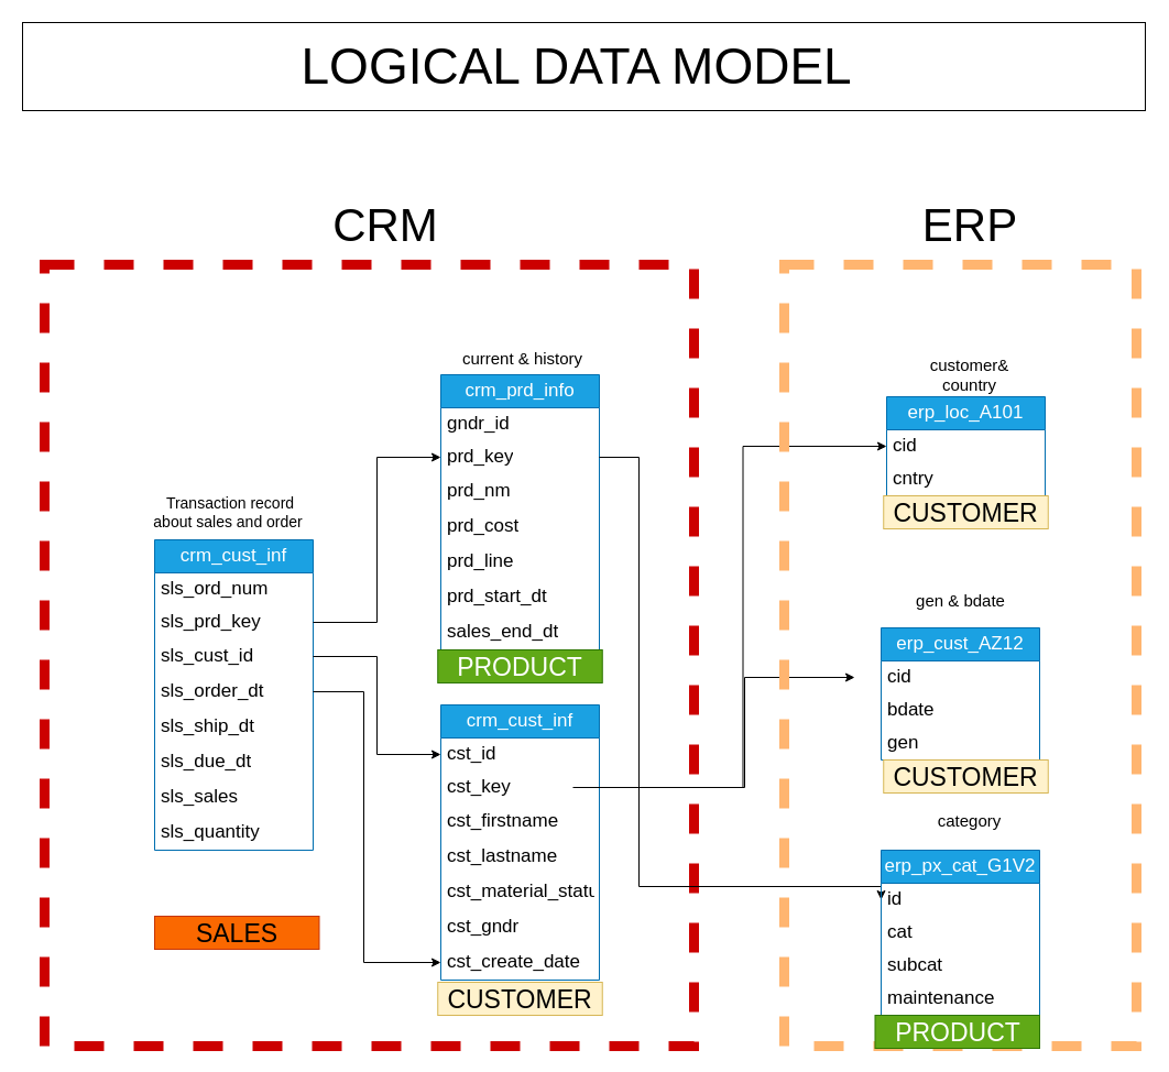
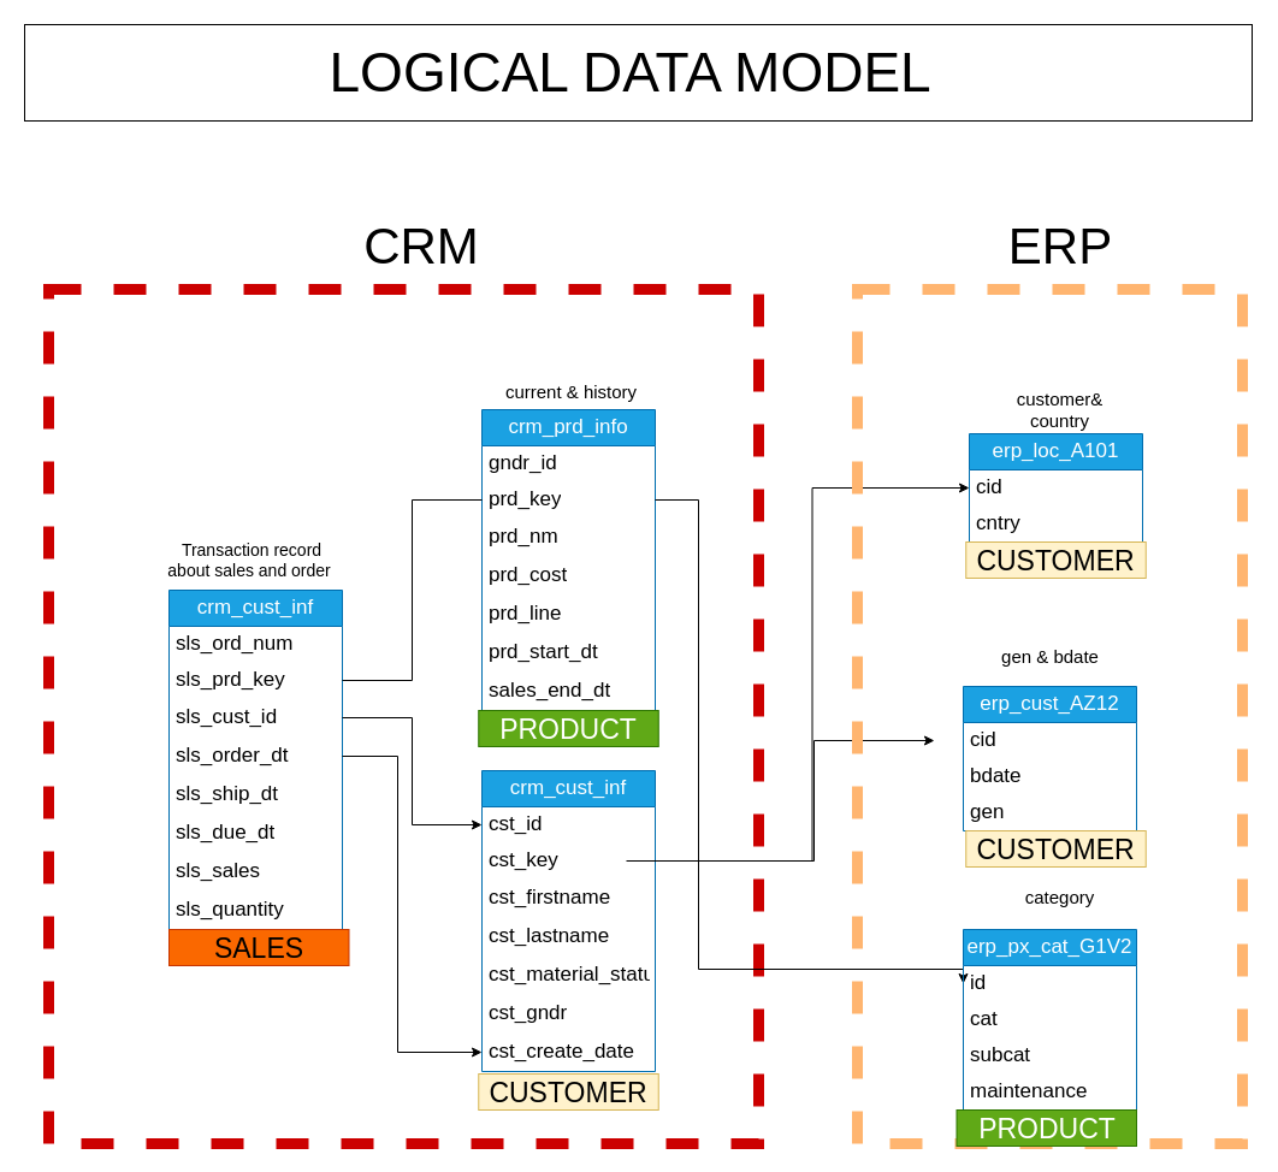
- <mxCell id="29" value="" style="edgeStyle=orthogonalEdgeStyle;rounded=0;orthogonalLoop=1;jettySize=auto;html=1;entryX=0;entryY=0.5;entryDx=0;entryDy=0;exitX=1;exitY=0.5;exitDx=0;exitDy=0;" parent="1" source="21" target="5" edge="1"><mxGeometry relative="1" as="geometry"><mxPoint x="350" y="420" as="targetPoint" /></mxGeometry></mxCell>
+ <mxCell id="29" value="" style="edgeStyle=orthogonalEdgeStyle;rounded=0;orthogonalLoop=1;jettySize=auto;html=1;entryX=0;entryY=0.5;entryDx=0;entryDy=0;exitX=1;exitY=0.5;exitDx=0;exitDy=0;endArrow=none;" parent="1" source="21" target="5" edge="1"><mxGeometry relative="1" as="geometry"><mxPoint x="350" y="420" as="targetPoint" /></mxGeometry></mxCell>
- <mxCell id="62" value="SALES" style="text;html=1;strokeColor=#C73500;fillColor=#fa6800;align=center;verticalAlign=middle;whiteSpace=wrap;overflow=hidden;fontSize=23;fontColor=#000000;" vertex="1" parent="1"><mxGeometry x="140" y="832" width="149.5" height="30" as="geometry" /></mxCell>
+ <mxCell id="62" value="SALES" style="text;html=1;strokeColor=#C73500;fillColor=#fa6800;align=center;verticalAlign=middle;whiteSpace=wrap;overflow=hidden;fontSize=23;fontColor=#000000;" vertex="1" parent="1"><mxGeometry x="140" y="772" width="149.5" height="30" as="geometry" /></mxCell>
